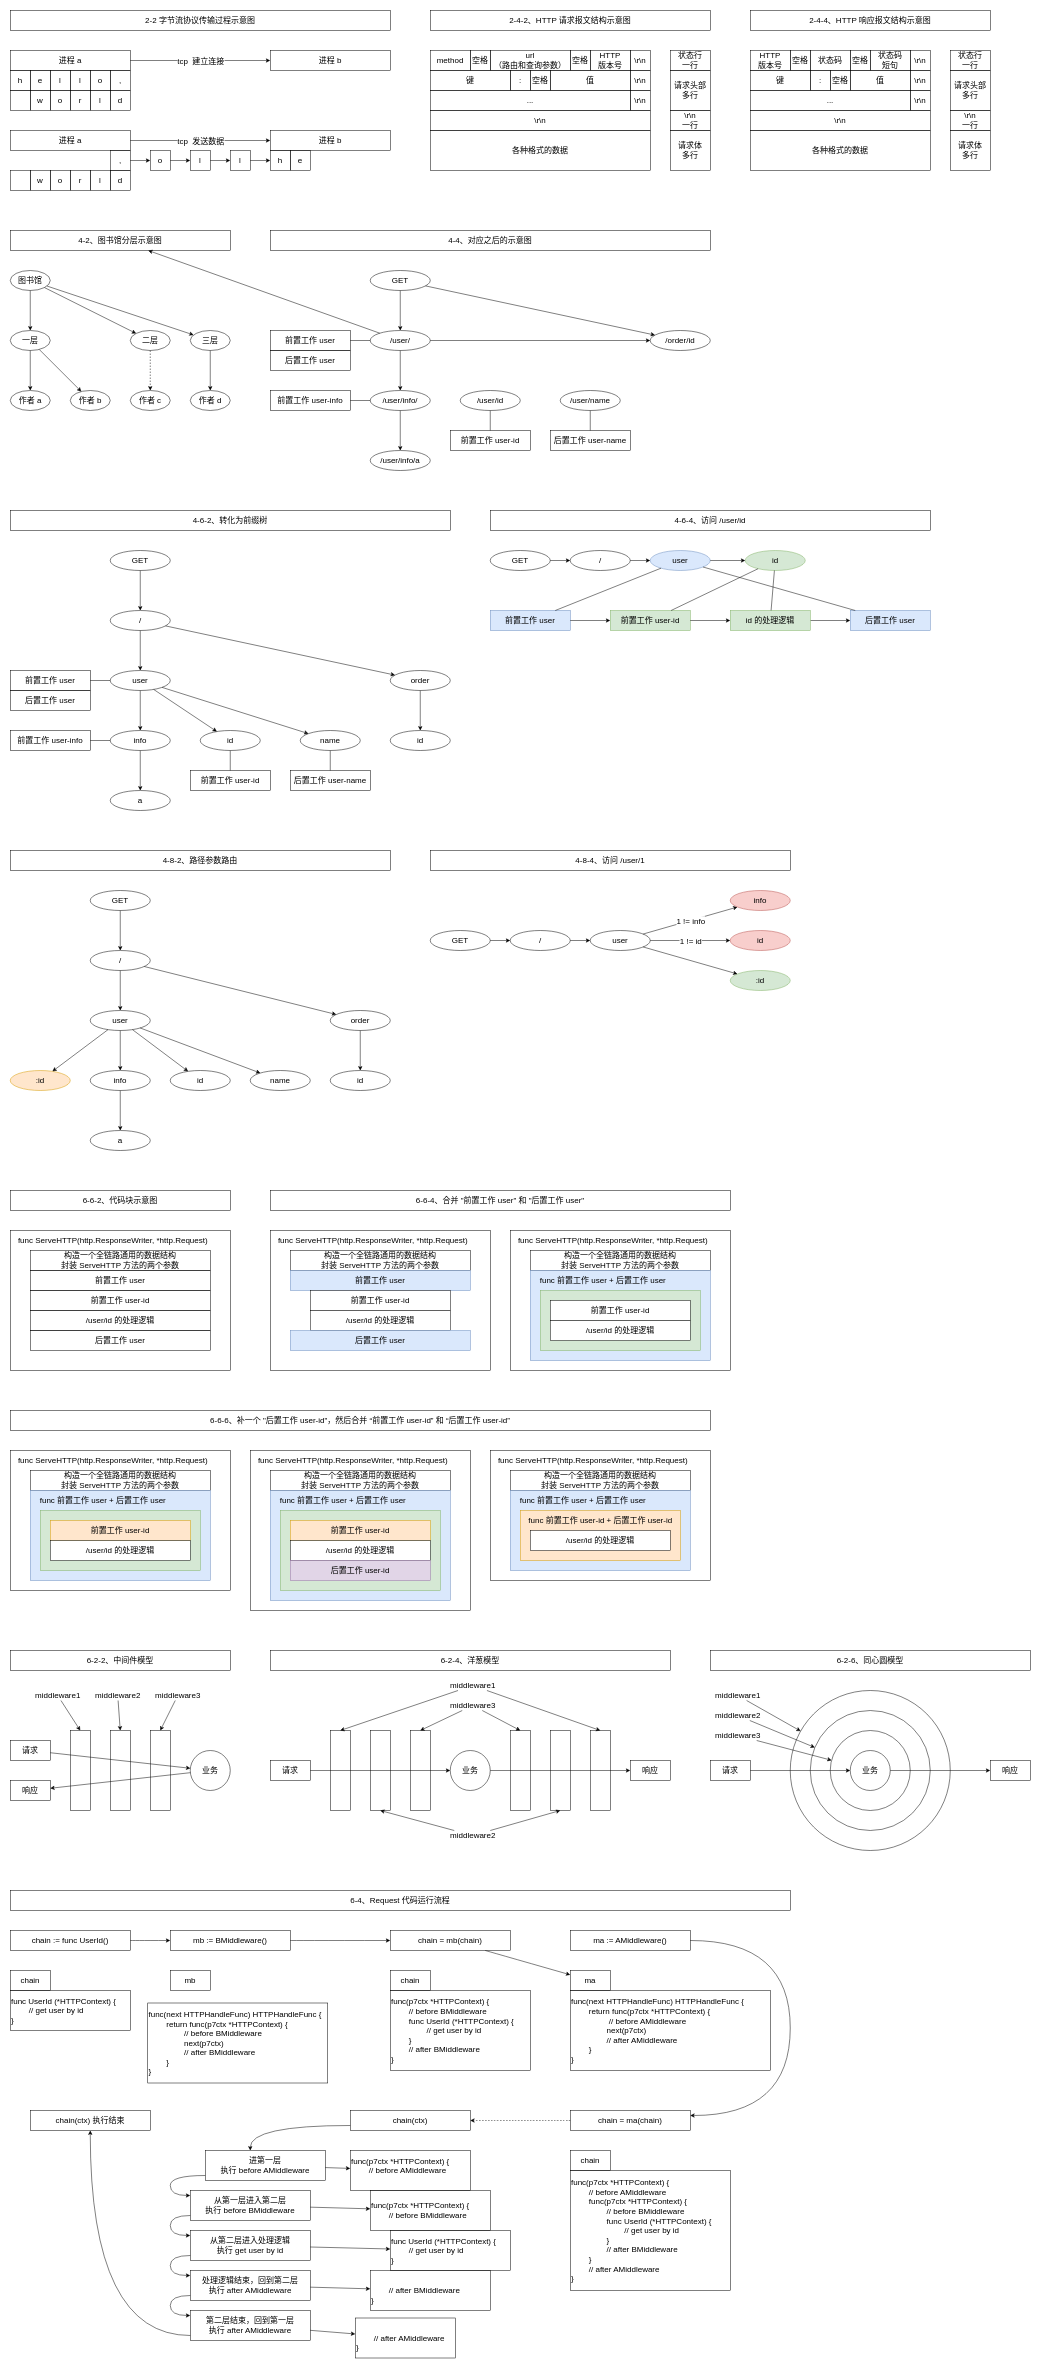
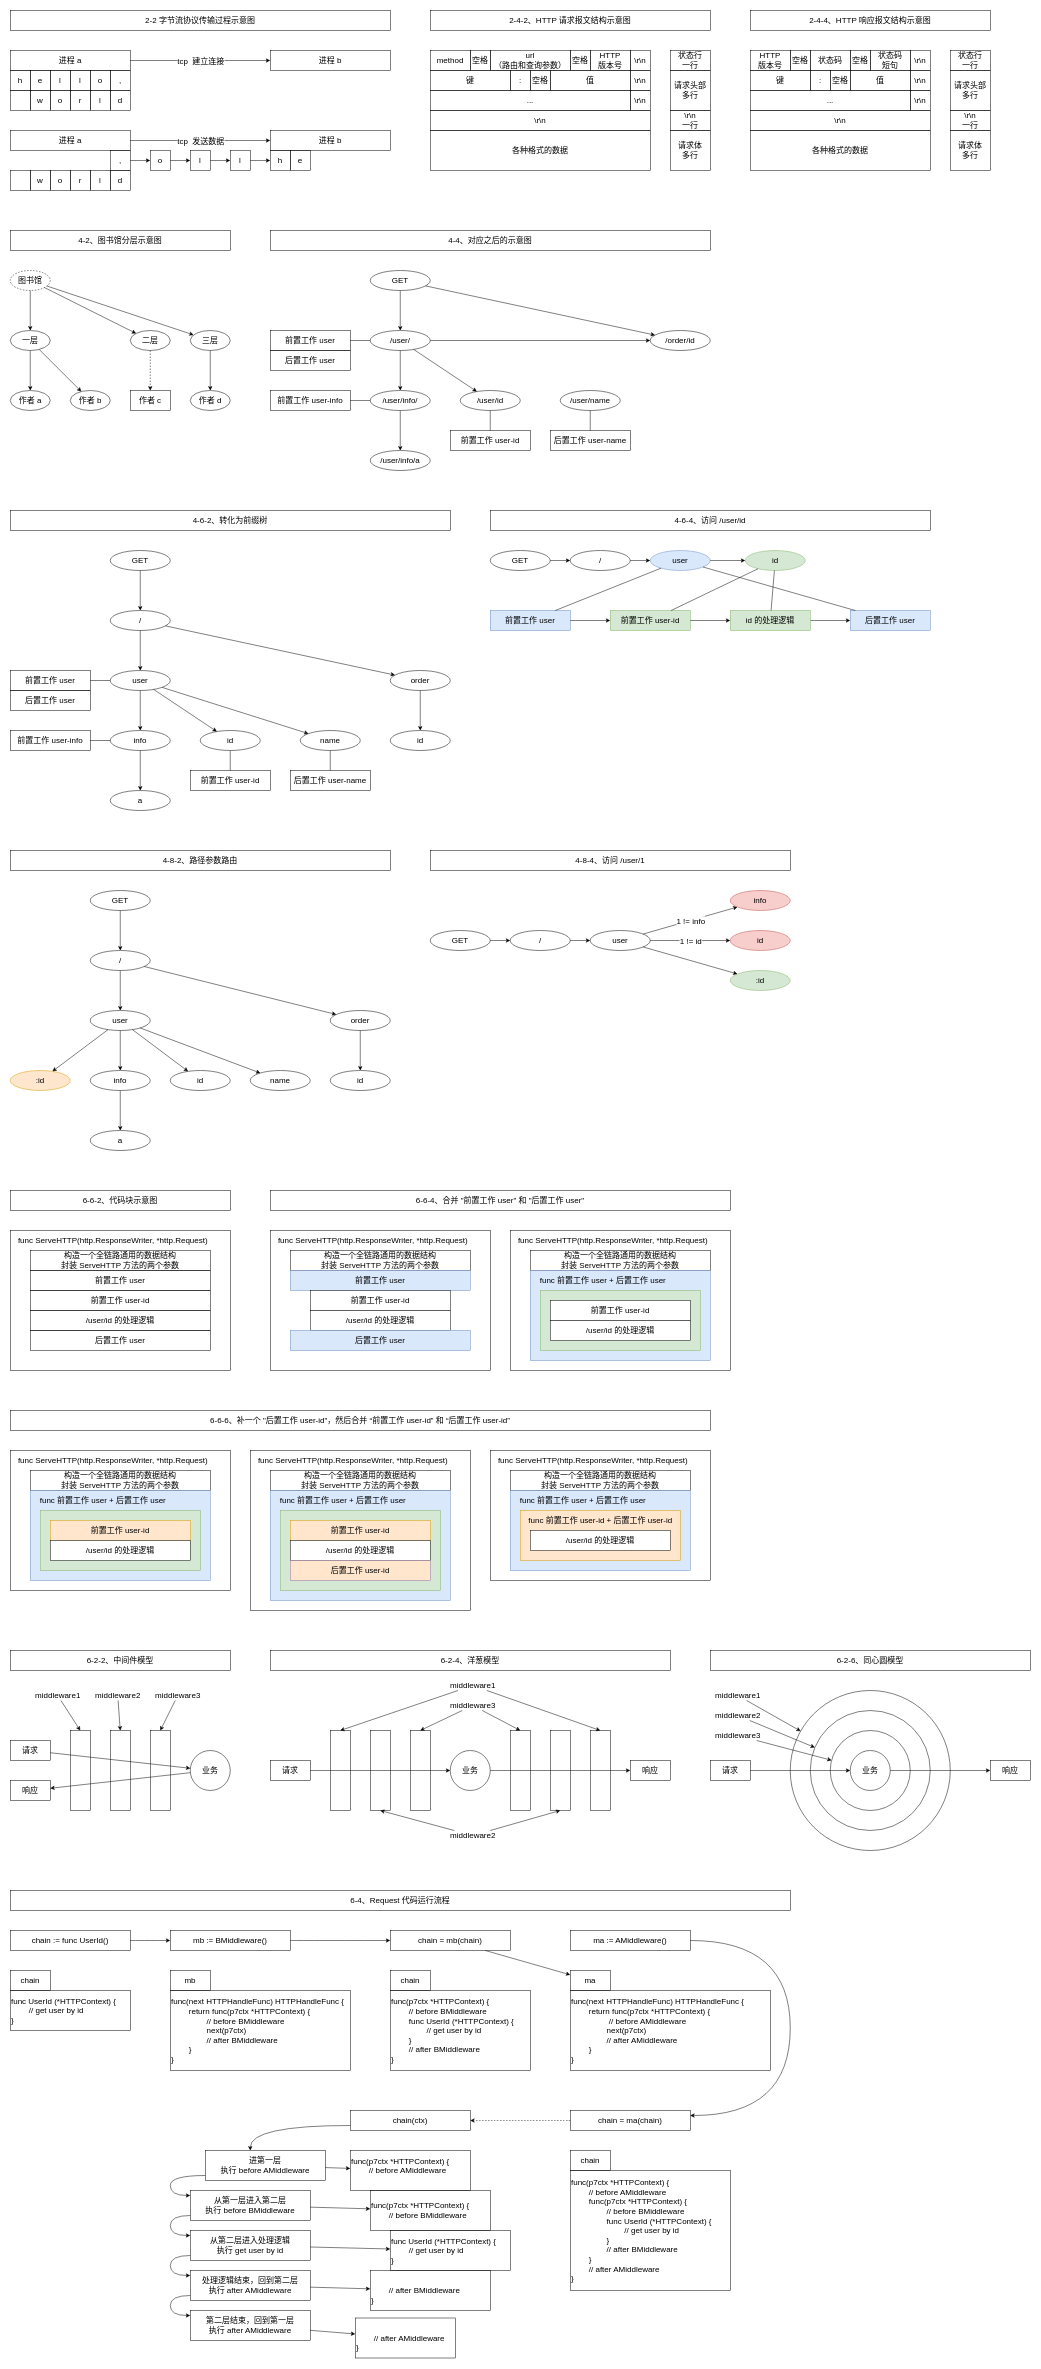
- <mxCell id="112" value="" style="endArrow=classic;html=1;rounded=0;fontSize=16;" parent="1" source="99" target="98" edge="1"><mxGeometry width="50" height="50" relative="1" as="geometry"><mxPoint x="790" y="710" as="sourcePoint" /><mxPoint x="790" y="790" as="targetPoint" /></mxGeometry></mxCell>
+ <mxCell id="112" value="" style="endArrow=classic;html=1;rounded=0;fontSize=16;" parent="1" source="99" target="102" edge="1"><mxGeometry width="50" height="50" relative="1" as="geometry"><mxPoint x="790" y="710" as="sourcePoint" /><mxPoint x="790" y="790" as="targetPoint" /></mxGeometry></mxCell>
- <mxCell id="83" value="图书馆" style="ellipse;whiteSpace=wrap;html=1;fontSize=16;fillColor=none;" parent="1" vertex="1"><mxGeometry x="20" y="540" width="80" height="40" as="geometry" /></mxCell>
+ <mxCell id="83" value="图书馆" style="ellipse;whiteSpace=wrap;html=1;fontSize=16;fillColor=none;dashed=1;" parent="1" vertex="1"><mxGeometry x="20" y="540" width="80" height="40" as="geometry" /></mxCell>
- <mxCell id="89" value="作者 c" style="ellipse;whiteSpace=wrap;html=1;fontSize=16;fillColor=none;" parent="1" vertex="1"><mxGeometry x="260" y="780" width="80" height="40" as="geometry" /></mxCell>
+ <mxCell id="89" value="作者 c" style="whiteSpace=wrap;html=1;fontSize=16;fillColor=none;rounded=0;" parent="1" vertex="1"><mxGeometry x="260" y="780" width="80" height="40" as="geometry" /></mxCell>
- <mxCell id="334" value="后置工作 user-id" style="rounded=0;whiteSpace=wrap;html=1;fontSize=16;fillColor=#e1d5e7;strokeColor=#9673a6;" parent="1" vertex="1"><mxGeometry x="580" y="3120" width="280" height="40" as="geometry" /></mxCell>
+ <mxCell id="334" value="后置工作 user-id" style="rounded=0;whiteSpace=wrap;html=1;fontSize=16;fillColor=#ffe6cc;strokeColor=#9673a6;" parent="1" vertex="1"><mxGeometry x="580" y="3120" width="280" height="40" as="geometry" /></mxCell>
- <mxCell id="243" value="&lt;div&gt;func(next HTTPHandleFunc) HTTPHandleFunc {&lt;/div&gt;&lt;div&gt;&lt;span&gt;&#09;&lt;/span&gt;&lt;span style=&quot;white-space: pre&quot;&gt;&#09;&lt;/span&gt;return func(p7ctx *HTTPContext) {&lt;/div&gt;&lt;div&gt;&lt;span&gt;&#09;&#09;&lt;/span&gt;&lt;span style=&quot;white-space: pre&quot;&gt;&#09;&lt;span style=&quot;white-space: pre&quot;&gt;&#09;&lt;/span&gt;&lt;/span&gt;// before BMiddleware&lt;/div&gt;&lt;div&gt;&lt;span&gt;&#09;&#09;&lt;/span&gt;&lt;span style=&quot;white-space: pre&quot;&gt;&#09;&lt;span style=&quot;white-space: pre&quot;&gt;&#09;&lt;/span&gt;&lt;/span&gt;next(p7ctx)&lt;/div&gt;&lt;div&gt;&lt;span&gt;&#09;&#09;&lt;/span&gt;&lt;span style=&quot;white-space: pre&quot;&gt;&#09;&lt;span style=&quot;white-space: pre&quot;&gt;&#09;&lt;/span&gt;&lt;/span&gt;// after BMiddleware&lt;/div&gt;&lt;div&gt;&lt;span&gt;&#09;&lt;/span&gt;&lt;span style=&quot;white-space: pre&quot;&gt;&#09;&lt;/span&gt;}&lt;/div&gt;&lt;div&gt;}&lt;/div&gt;" style="rounded=0;whiteSpace=wrap;html=1;fontSize=16;fillColor=none;align=left;" parent="1" vertex="1"><mxGeometry x="295" y="4005" width="360" height="160" as="geometry" /></mxCell>
+ <mxCell id="243" value="&lt;div&gt;func(next HTTPHandleFunc) HTTPHandleFunc {&lt;/div&gt;&lt;div&gt;&lt;span&gt;&#09;&lt;/span&gt;&lt;span style=&quot;white-space: pre&quot;&gt;&#09;&lt;/span&gt;return func(p7ctx *HTTPContext) {&lt;/div&gt;&lt;div&gt;&lt;span&gt;&#09;&#09;&lt;/span&gt;&lt;span style=&quot;white-space: pre&quot;&gt;&#09;&lt;span style=&quot;white-space: pre&quot;&gt;&#09;&lt;/span&gt;&lt;/span&gt;// before BMiddleware&lt;/div&gt;&lt;div&gt;&lt;span&gt;&#09;&#09;&lt;/span&gt;&lt;span style=&quot;white-space: pre&quot;&gt;&#09;&lt;span style=&quot;white-space: pre&quot;&gt;&#09;&lt;/span&gt;&lt;/span&gt;next(p7ctx)&lt;/div&gt;&lt;div&gt;&lt;span&gt;&#09;&#09;&lt;/span&gt;&lt;span style=&quot;white-space: pre&quot;&gt;&#09;&lt;span style=&quot;white-space: pre&quot;&gt;&#09;&lt;/span&gt;&lt;/span&gt;// after BMiddleware&lt;/div&gt;&lt;div&gt;&lt;span&gt;&#09;&lt;/span&gt;&lt;span style=&quot;white-space: pre&quot;&gt;&#09;&lt;/span&gt;}&lt;/div&gt;&lt;div&gt;}&lt;/div&gt;" style="rounded=0;whiteSpace=wrap;html=1;fontSize=16;fillColor=none;align=left;" parent="1" vertex="1"><mxGeometry x="340" y="3980" width="360" height="160" as="geometry" /></mxCell>
- <mxCell id="274" value="chain(ctx) 执行结束" style="rounded=0;whiteSpace=wrap;html=1;fontSize=16;fillColor=none;" parent="1" vertex="1"><mxGeometry x="60" y="4220" width="240" height="40" as="geometry" /></mxCell>
- <mxCell id="275" value="" style="endArrow=classic;html=1;rounded=0;fontSize=16;edgeStyle=orthogonalEdgeStyle;curved=1;" parent="1" source="263" target="274" edge="1"><mxGeometry width="50" height="50" relative="1" as="geometry"><mxPoint x="927.778" y="4270" as="sourcePoint" /><mxPoint x="1150" y="4315.455" as="targetPoint" /><Array as="points"><mxPoint x="180" y="4670" /></Array></mxGeometry></mxCell>
